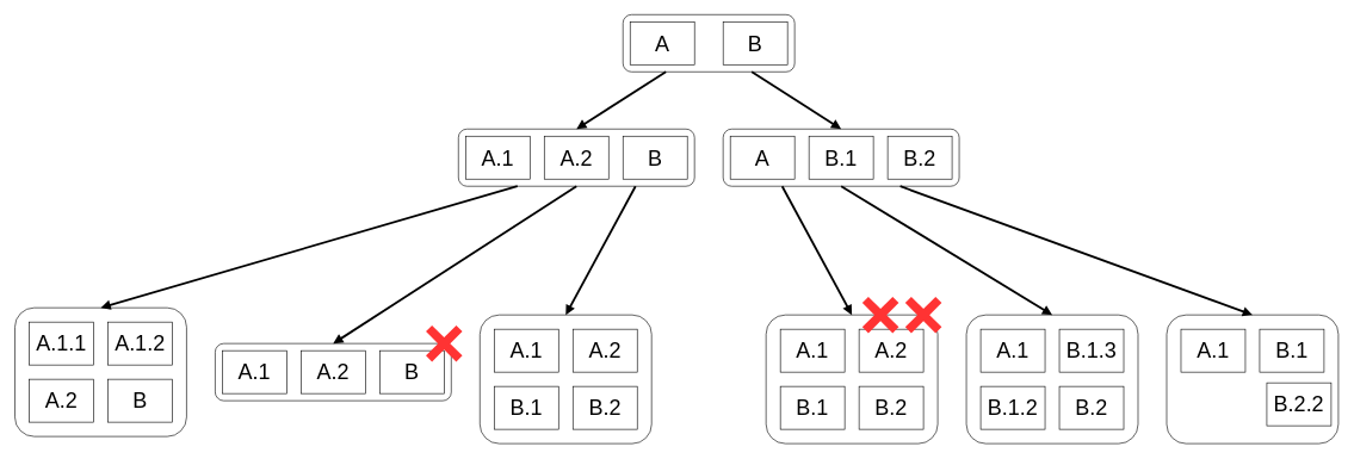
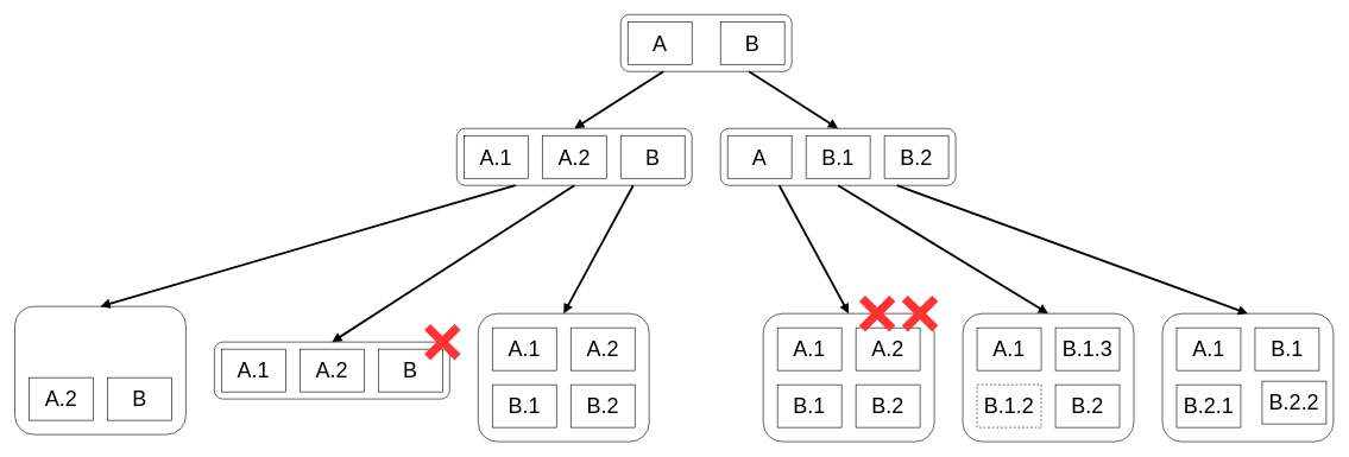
- <mxCell id="16" value="&lt;font style=&quot;font-size: 30px&quot;&gt;A.1.1&lt;/font&gt;" style="rounded=0;whiteSpace=wrap;html=1;" vertex="1" parent="1"><mxGeometry x="40" y="450" width="90" height="60" as="geometry" /></mxCell>
- <mxCell id="17" value="&lt;font style=&quot;font-size: 30px&quot;&gt;A.1.2&lt;/font&gt;" style="rounded=0;whiteSpace=wrap;html=1;" vertex="1" parent="1"><mxGeometry x="150" y="450" width="90" height="60" as="geometry" /></mxCell>
- <mxCell id="48" value="&lt;font style=&quot;font-size: 30px&quot;&gt;B.1.2&lt;/font&gt;" style="rounded=0;whiteSpace=wrap;html=1;" vertex="1" parent="44"><mxGeometry x="20" y="100" width="90" height="60" as="geometry" /></mxCell>
+ <mxCell id="48" value="&lt;font style=&quot;font-size: 30px&quot;&gt;B.1.2&lt;/font&gt;" style="rounded=0;whiteSpace=wrap;html=1;dashed=1;" vertex="1" parent="44"><mxGeometry x="20" y="100" width="90" height="60" as="geometry" /></mxCell>
+ <mxCell id="57" value="&lt;font style=&quot;font-size: 30px&quot;&gt;B.2.1&lt;/font&gt;" style="rounded=0;whiteSpace=wrap;html=1;" vertex="1" parent="53"><mxGeometry x="20" y="100" width="90" height="60" as="geometry" /></mxCell>
